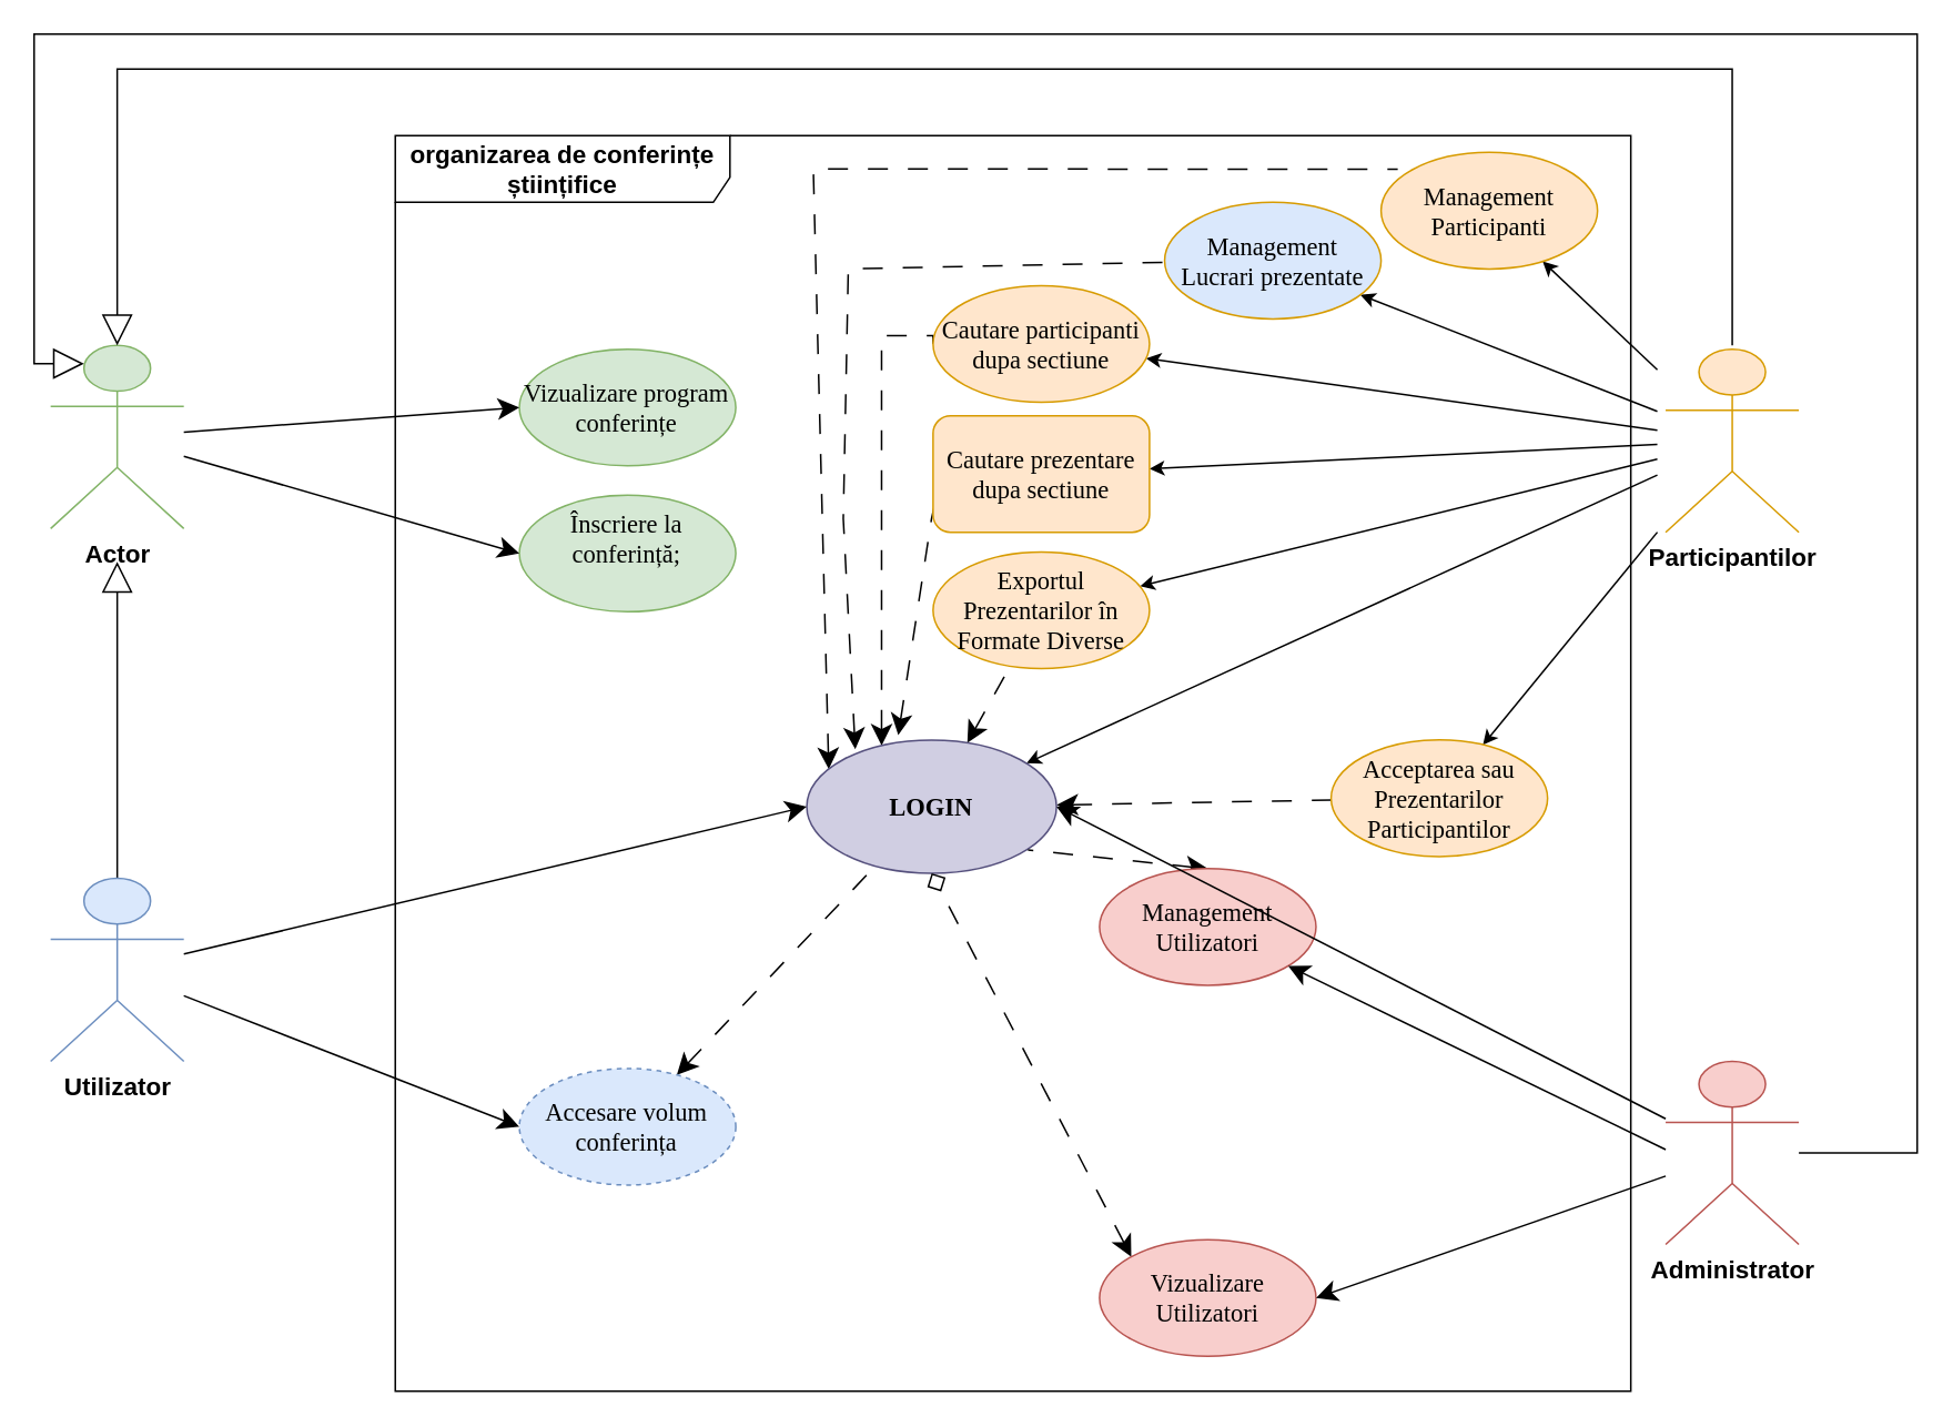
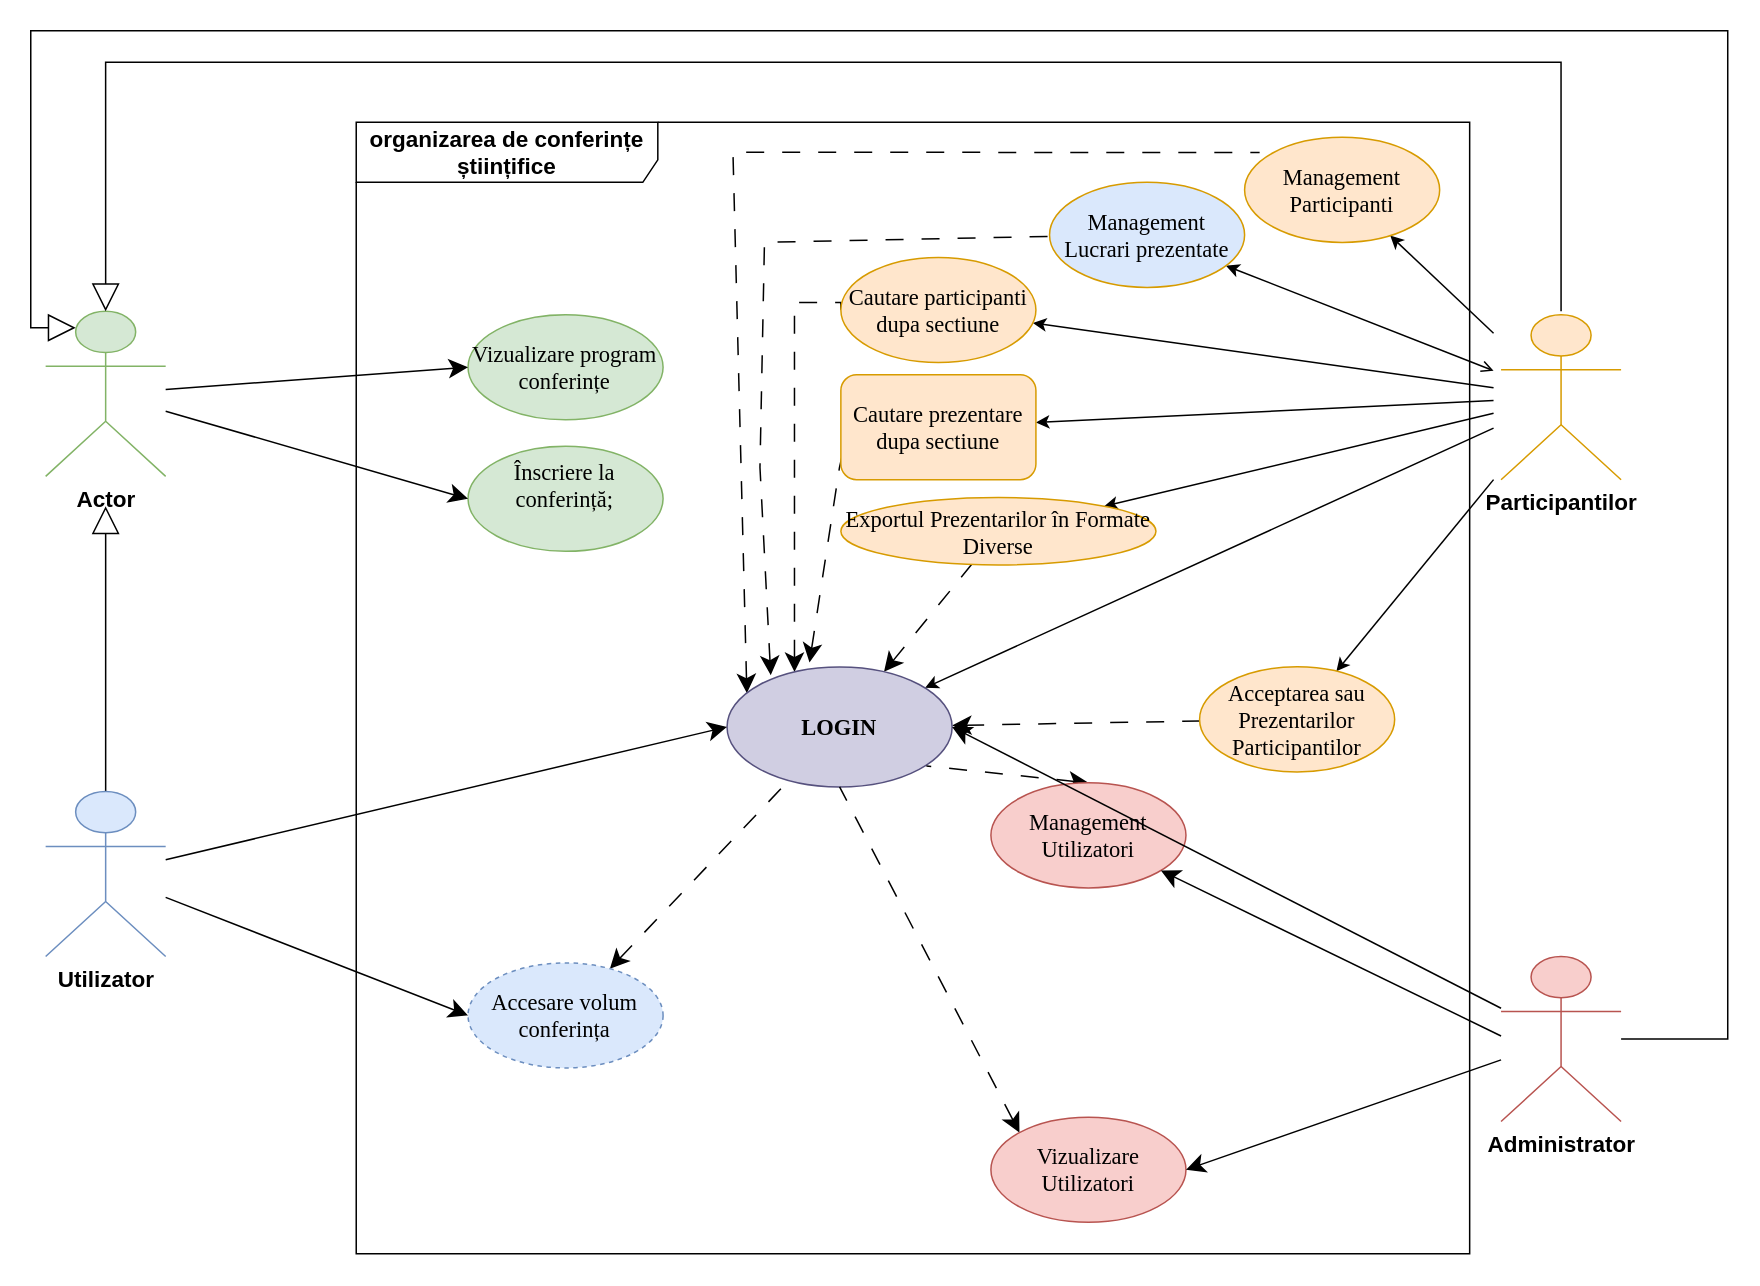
- <mxCell id="24" style="edgeStyle=none;rounded=0;orthogonalLoop=1;jettySize=auto;html=1;strokeColor=default;align=center;verticalAlign=middle;fontFamily=Helvetica;fontSize=11;fontColor=default;labelBackgroundColor=default;startArrow=classic;startFill=1;endArrow=none;endFill=0;targetPerimeterSpacing=5;" edge="1" parent="1" source="25" target="6"><mxGeometry relative="1" as="geometry" /></mxCell>
+ <mxCell id="24" style="edgeStyle=none;rounded=0;orthogonalLoop=1;jettySize=auto;html=1;strokeColor=default;align=center;verticalAlign=middle;fontFamily=Helvetica;fontSize=11;fontColor=default;labelBackgroundColor=default;startArrow=classic;startFill=1;endArrow=open;endFill=0;targetPerimeterSpacing=5;" edge="1" parent="1" source="25" target="6"><mxGeometry relative="1" as="geometry" /></mxCell>
- <mxCell id="43" value="Exportul Prezentarilor în Formate Diverse" style="ellipse;html=1;verticalAlign=middle;fontFamily=Times New Roman;whiteSpace=wrap;fillColor=#ffe6cc;strokeColor=#d79b00;fontSize=15;" vertex="1" parent="1"><mxGeometry x="559.916" y="331" width="130" height="70" as="geometry" /></mxCell>
+ <mxCell id="43" value="Exportul Prezentarilor în Formate Diverse" style="ellipse;html=1;verticalAlign=middle;fontFamily=Times New Roman;whiteSpace=wrap;fillColor=#ffe6cc;strokeColor=#d79b00;fontSize=15;" vertex="1" parent="1"><mxGeometry x="559.916" y="331" width="210" height="45" as="geometry" /></mxCell>
- <mxCell id="30" style="edgeStyle=none;rounded=0;orthogonalLoop=1;jettySize=auto;html=1;exitX=0;exitY=0;exitDx=0;exitDy=0;entryX=0.5;entryY=1;entryDx=0;entryDy=0;dashed=1;dashPattern=12 12;strokeColor=default;align=center;verticalAlign=middle;fontFamily=Times New Roman;fontSize=15;fontColor=default;labelBackgroundColor=default;endArrow=diamond;startArrow=classic;startFill=1;endFill=0;startSize=10;endSize=10;" edge="1" parent="1" source="31" target="19"><mxGeometry relative="1" as="geometry" /></mxCell>
+ <mxCell id="30" style="edgeStyle=none;rounded=0;orthogonalLoop=1;jettySize=auto;html=1;exitX=0;exitY=0;exitDx=0;exitDy=0;entryX=0.5;entryY=1;entryDx=0;entryDy=0;dashed=1;dashPattern=12 12;strokeColor=default;align=center;verticalAlign=middle;fontFamily=Times New Roman;fontSize=15;fontColor=default;labelBackgroundColor=default;endArrow=none;startArrow=classic;startFill=1;endFill=0;startSize=10;endSize=10;" edge="1" parent="1" source="31" target="19"><mxGeometry relative="1" as="geometry" /></mxCell>
